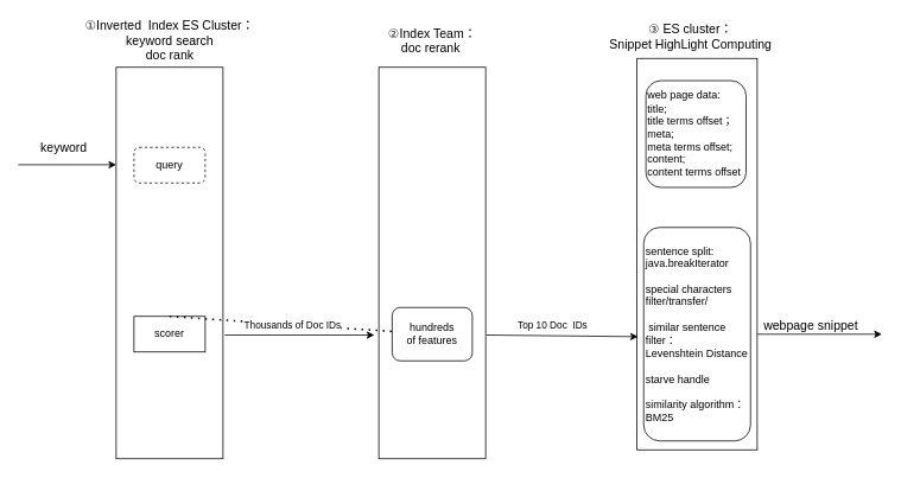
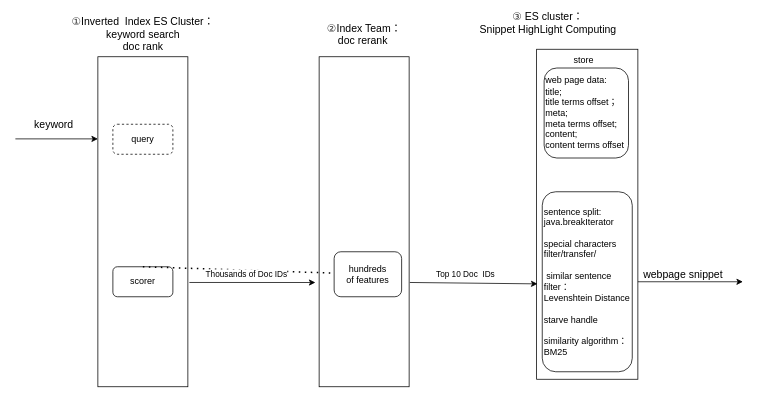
- <mxCell id="7" value="&lt;font style=&quot;font-size: 14px&quot;&gt;&lt;span style=&quot;color: rgb(51 , 51 , 51) ; background-color: rgb(255 , 255 , 255)&quot;&gt;③&lt;/span&gt;&amp;nbsp;ES cluster：&lt;br&gt;Snippet HighLight Computing&lt;/font&gt;" style="text;html=1;align=center;verticalAlign=middle;resizable=0;points=[];autosize=1;" vertex="1" parent="1"><mxGeometry x="675" y="20" width="200" height="40" as="geometry" /></mxCell>
+ <mxCell id="7" value="&lt;font style=&quot;font-size: 14px&quot;&gt;&lt;span style=&quot;color: rgb(51 , 51 , 51) ; background-color: rgb(255 , 255 , 255)&quot;&gt;③&lt;/span&gt;&amp;nbsp;ES cluster：&lt;br&gt;Snippet HighLight Computing&lt;/font&gt;" style="text;html=1;align=center;verticalAlign=middle;resizable=0;points=[];autosize=1;" vertex="1" parent="1"><mxGeometry x="630" y="10" width="200" height="40" as="geometry" /></mxCell>
+ <mxCell id="19" value="store" style="text;html=1;strokeColor=none;fillColor=none;align=center;verticalAlign=middle;whiteSpace=wrap;rounded=0;" vertex="1" parent="1"><mxGeometry x="758" y="70" width="40" height="20" as="geometry" /></mxCell>
- <mxCell id="11" value="scorer" style="whiteSpace=wrap;html=1;rounded=0;" vertex="1" parent="1"><mxGeometry x="150" y="355" width="80" height="40" as="geometry" /></mxCell>
+ <mxCell id="11" value="scorer" style="rounded=1;whiteSpace=wrap;html=1;" vertex="1" parent="1"><mxGeometry x="150" y="355" width="80" height="40" as="geometry" /></mxCell>
- <mxCell id="15" value="hundreds&lt;br&gt;&amp;nbsp;of features&amp;nbsp;" style="rounded=1;whiteSpace=wrap;html=1;" vertex="1" parent="1"><mxGeometry x="440" y="345" width="90" height="60" as="geometry" /></mxCell>
+ <mxCell id="15" value="hundreds&lt;br&gt;&amp;nbsp;of features&amp;nbsp;" style="rounded=1;whiteSpace=wrap;html=1;" vertex="1" parent="1"><mxGeometry x="445" y="335" width="90" height="60" as="geometry" /></mxCell>
